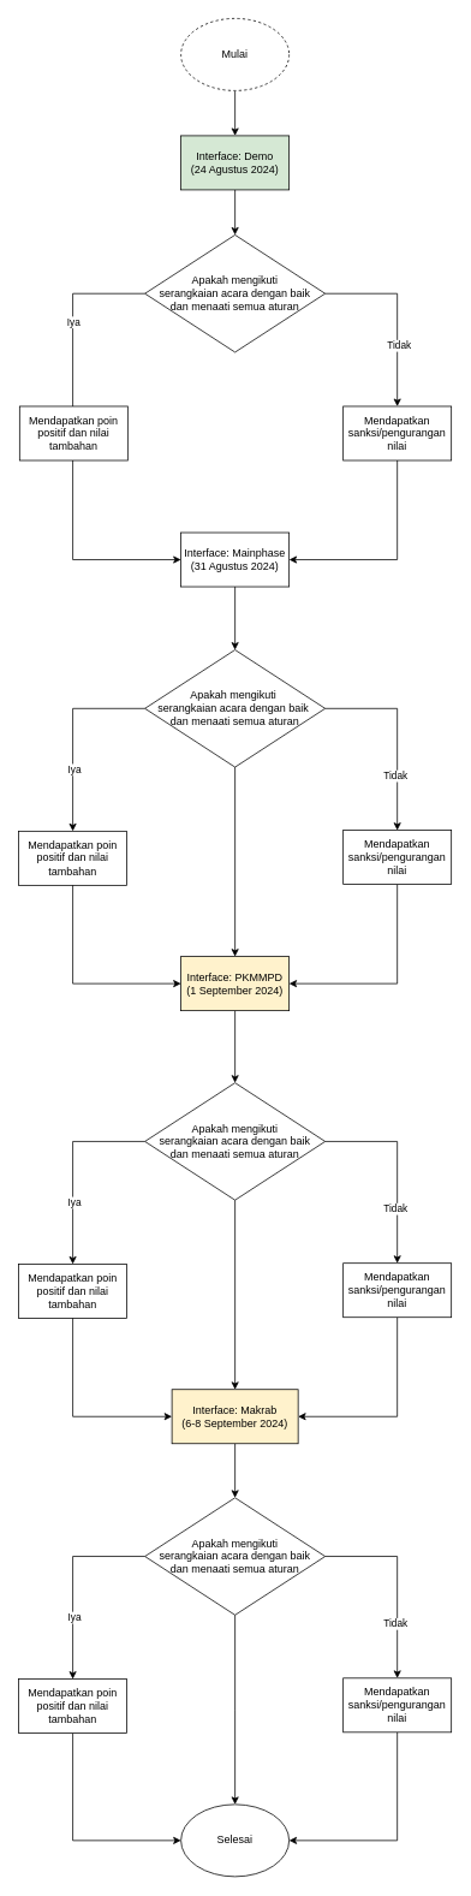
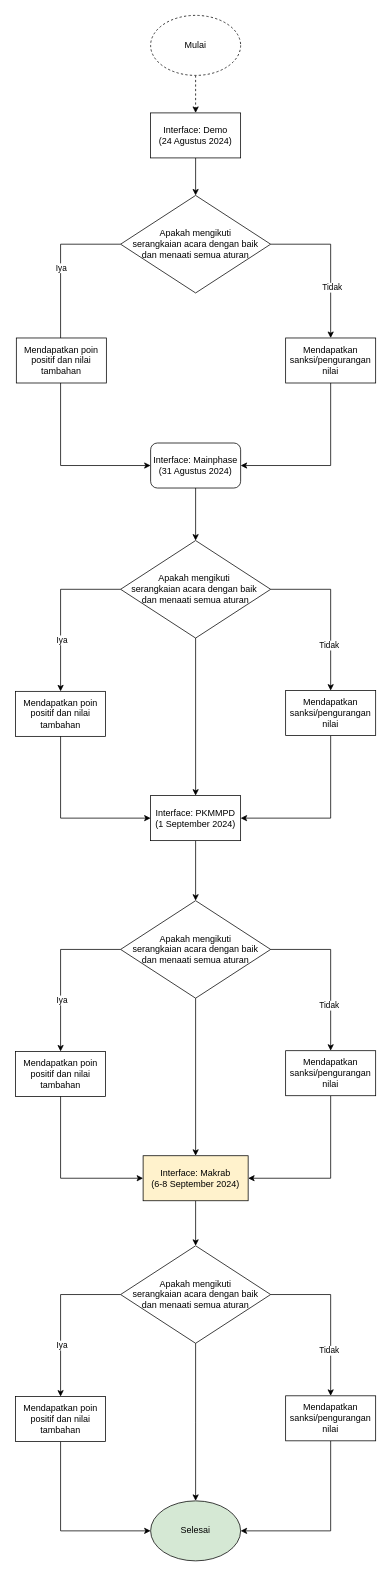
- <mxCell id="2" style="edgeStyle=orthogonalEdgeStyle;rounded=0;orthogonalLoop=1;jettySize=auto;html=1;entryX=0.5;entryY=0;entryDx=0;entryDy=0;" edge="1" parent="1" source="3" target="5"><mxGeometry relative="1" as="geometry"><mxPoint x="260" y="200" as="targetPoint" /></mxGeometry></mxCell>
+ <mxCell id="2" style="edgeStyle=orthogonalEdgeStyle;rounded=0;orthogonalLoop=1;jettySize=auto;html=1;entryX=0.5;entryY=0;entryDx=0;entryDy=0;dashed=1;" edge="1" parent="1" source="3" target="5"><mxGeometry relative="1" as="geometry"><mxPoint x="260" y="200" as="targetPoint" /></mxGeometry></mxCell>
- <mxCell id="5" value="Interface: Demo&lt;div&gt;(24 Agustus 2024)&lt;/div&gt;" style="rounded=0;whiteSpace=wrap;html=1;fillColor=#d5e8d4;" vertex="1" parent="1"><mxGeometry x="200" y="150" width="120" height="60" as="geometry" /></mxCell>
+ <mxCell id="5" value="Interface: Demo&lt;div&gt;(24 Agustus 2024)&lt;/div&gt;" style="rounded=0;whiteSpace=wrap;html=1;" vertex="1" parent="1"><mxGeometry x="200" y="150" width="120" height="60" as="geometry" /></mxCell>
- <mxCell id="14" value="Interface: Mainphase (31 Agustus 2024)" style="rounded=0;whiteSpace=wrap;html=1;" vertex="1" parent="1"><mxGeometry x="200" y="590" width="120" height="60" as="geometry" /></mxCell>
+ <mxCell id="14" value="Interface: Mainphase (31 Agustus 2024)" style="whiteSpace=wrap;html=1;rounded=1;" vertex="1" parent="1"><mxGeometry x="200" y="590" width="120" height="60" as="geometry" /></mxCell>
- <mxCell id="19" value="Interface: PKMMPD (1 September 2024)" style="rounded=0;whiteSpace=wrap;html=1;fillColor=#fff2cc;" vertex="1" parent="1"><mxGeometry x="200" y="1060" width="120" height="60" as="geometry" /></mxCell>
+ <mxCell id="19" value="Interface: PKMMPD (1 September 2024)" style="rounded=0;whiteSpace=wrap;html=1;" vertex="1" parent="1"><mxGeometry x="200" y="1060" width="120" height="60" as="geometry" /></mxCell>
- <mxCell id="50" value="Selesai" style="ellipse;whiteSpace=wrap;html=1;" vertex="1" parent="1"><mxGeometry x="200" y="2000" width="120" height="80" as="geometry" /></mxCell>
+ <mxCell id="50" value="Selesai" style="ellipse;whiteSpace=wrap;html=1;fillColor=#d5e8d4;" vertex="1" parent="1"><mxGeometry x="200" y="2000" width="120" height="80" as="geometry" /></mxCell>
